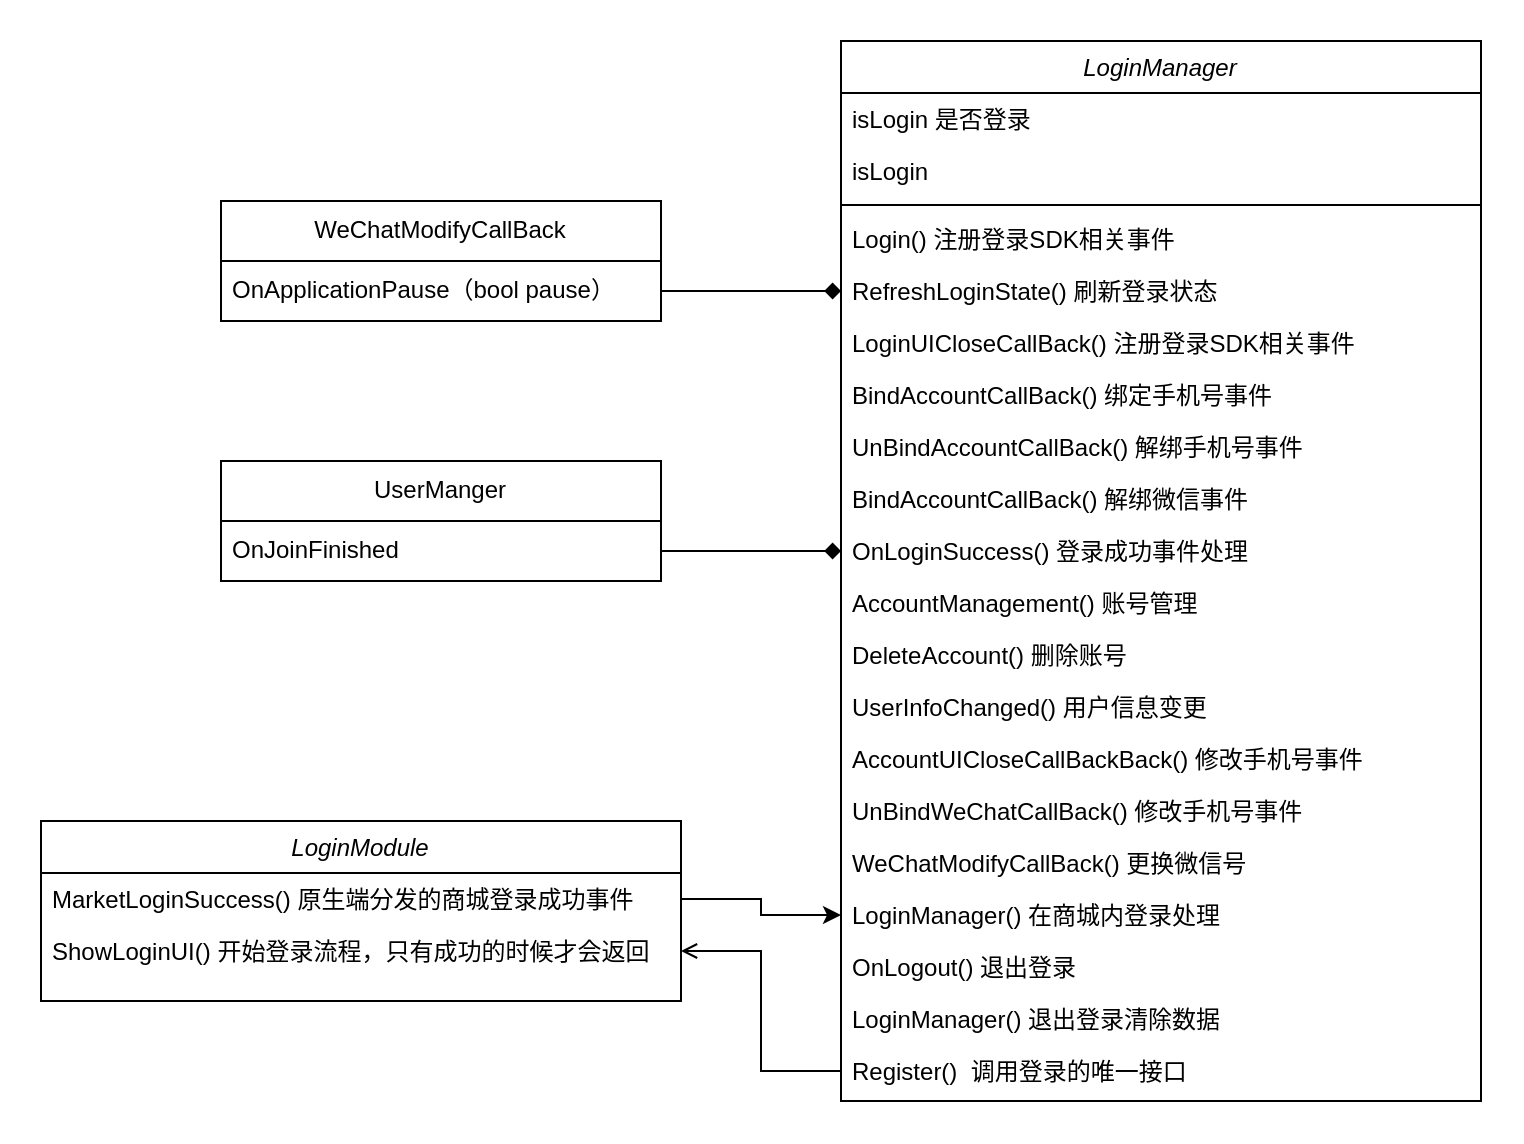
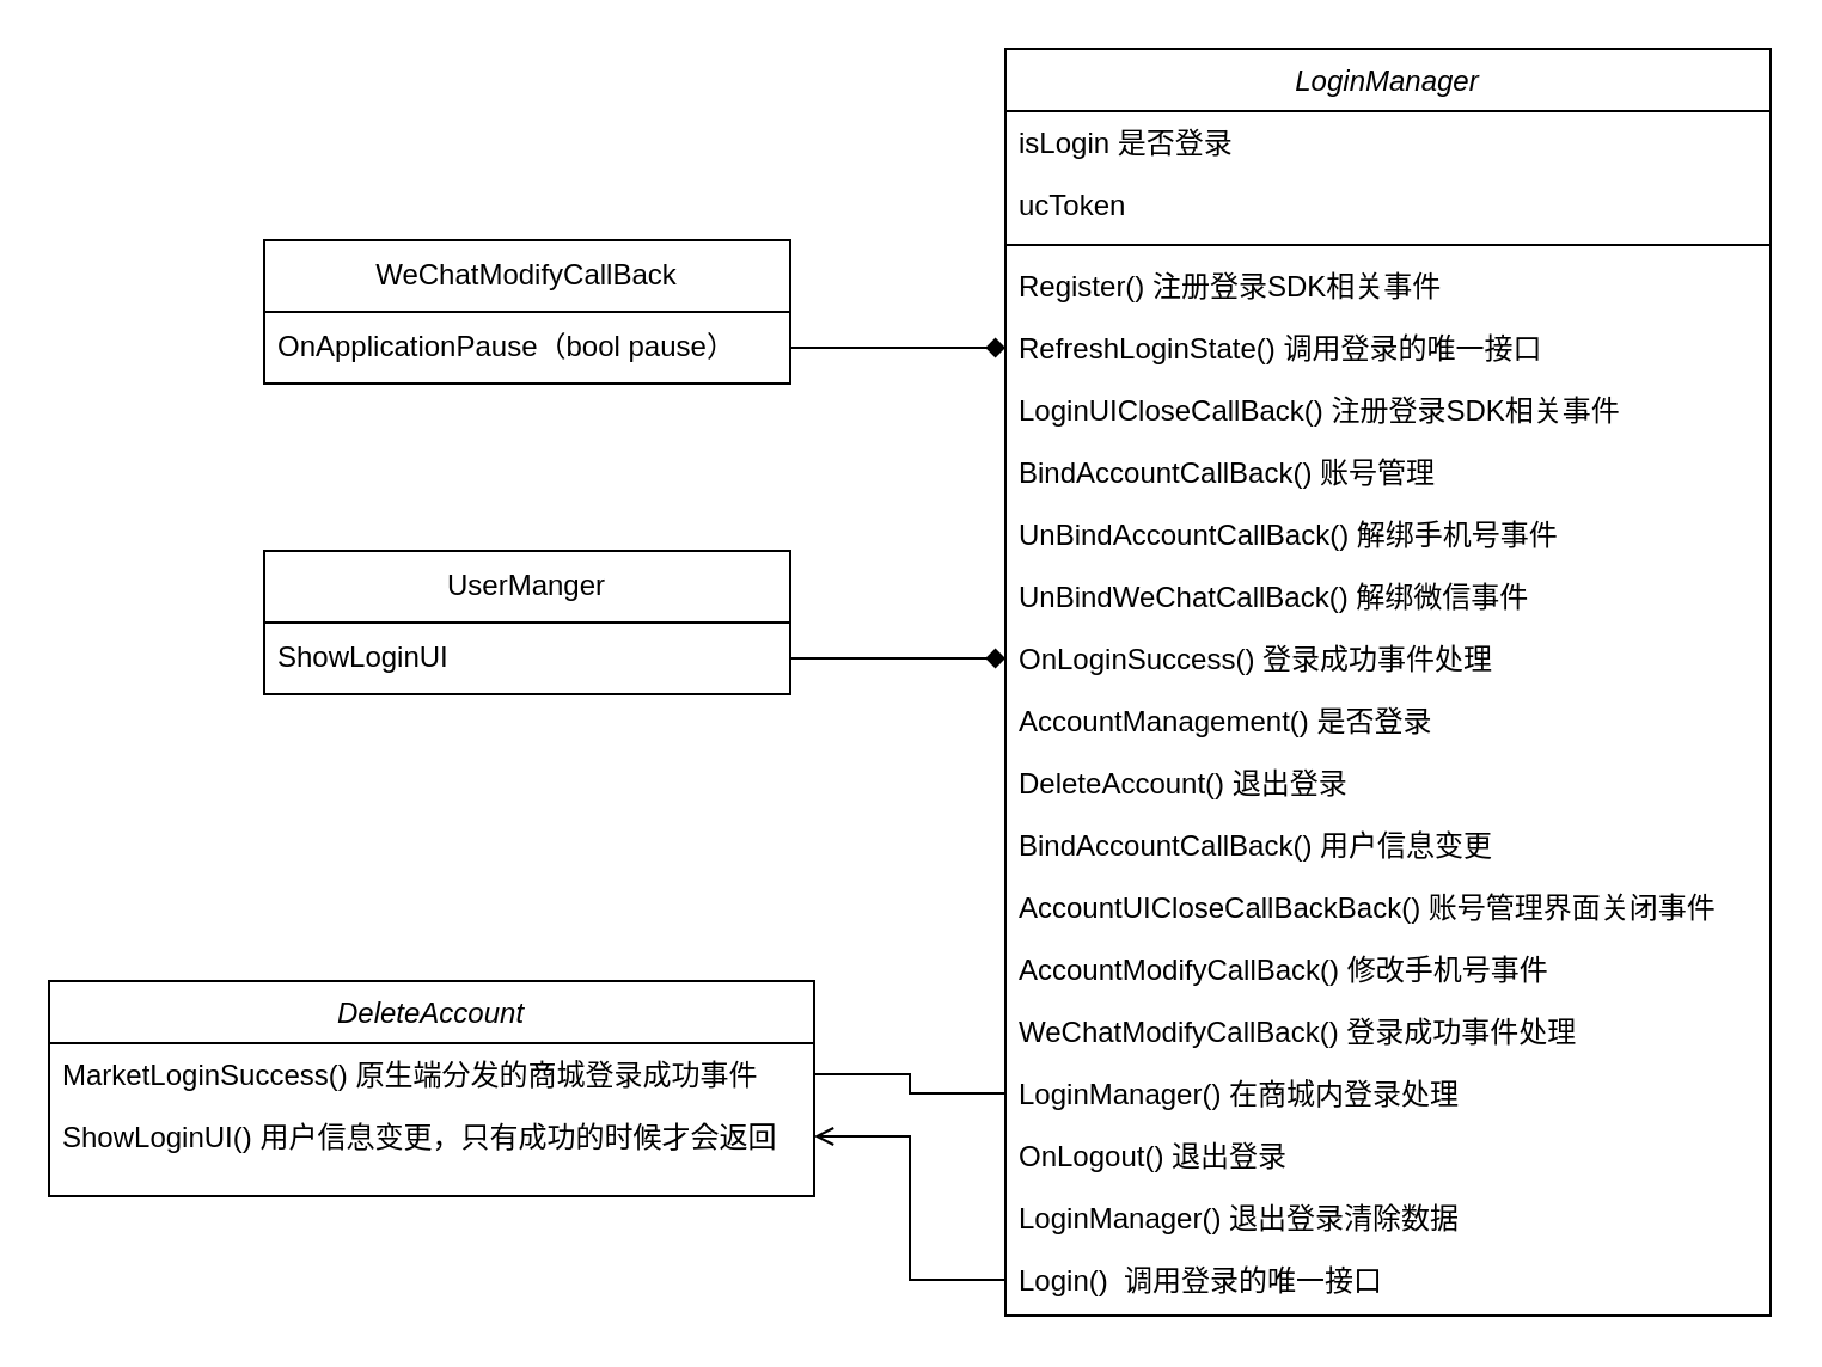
- <mxCell id="4" value="isLogin" style="text;align=left;verticalAlign=top;spacingLeft=4;spacingRight=4;overflow=hidden;rotatable=0;points=[[0,0.5],[1,0.5]];portConstraint=eastwest;rounded=0;shadow=0;html=0;" parent="2" vertex="1"><mxGeometry y="52" width="320" height="26" as="geometry" /></mxCell>
+ <mxCell id="4" value="ucToken" style="text;align=left;verticalAlign=top;spacingLeft=4;spacingRight=4;overflow=hidden;rotatable=0;points=[[0,0.5],[1,0.5]];portConstraint=eastwest;rounded=0;shadow=0;html=0;" parent="2" vertex="1"><mxGeometry y="52" width="320" height="26" as="geometry" /></mxCell>
- <mxCell id="6" value="Login() 注册登录SDK相关事件&#10;" style="text;align=left;verticalAlign=top;spacingLeft=4;spacingRight=4;overflow=hidden;rotatable=0;points=[[0,0.5],[1,0.5]];portConstraint=eastwest;" parent="2" vertex="1"><mxGeometry y="86" width="320" height="26" as="geometry" /></mxCell>
+ <mxCell id="6" value="Register() 注册登录SDK相关事件&#10;" style="text;align=left;verticalAlign=top;spacingLeft=4;spacingRight=4;overflow=hidden;rotatable=0;points=[[0,0.5],[1,0.5]];portConstraint=eastwest;" parent="2" vertex="1"><mxGeometry y="86" width="320" height="26" as="geometry" /></mxCell>
- <mxCell id="7" value="RefreshLoginState() 刷新登录状态&#10;" style="text;align=left;verticalAlign=top;spacingLeft=4;spacingRight=4;overflow=hidden;rotatable=0;points=[[0,0.5],[1,0.5]];portConstraint=eastwest;" vertex="1" parent="2"><mxGeometry y="112" width="320" height="26" as="geometry" /></mxCell>
+ <mxCell id="7" value="RefreshLoginState() 调用登录的唯一接口&#10;" style="text;align=left;verticalAlign=top;spacingLeft=4;spacingRight=4;overflow=hidden;rotatable=0;points=[[0,0.5],[1,0.5]];portConstraint=eastwest;" vertex="1" parent="2"><mxGeometry y="112" width="320" height="26" as="geometry" /></mxCell>
- <mxCell id="9" value="BindAccountCallBack() 绑定手机号事件" style="text;align=left;verticalAlign=top;spacingLeft=4;spacingRight=4;overflow=hidden;rotatable=0;points=[[0,0.5],[1,0.5]];portConstraint=eastwest;" vertex="1" parent="2"><mxGeometry y="164" width="320" height="26" as="geometry" /></mxCell>
+ <mxCell id="9" value="BindAccountCallBack() 账号管理" style="text;align=left;verticalAlign=top;spacingLeft=4;spacingRight=4;overflow=hidden;rotatable=0;points=[[0,0.5],[1,0.5]];portConstraint=eastwest;" vertex="1" parent="2"><mxGeometry y="164" width="320" height="26" as="geometry" /></mxCell>
- <mxCell id="11" value="BindAccountCallBack() 解绑微信事件" style="text;align=left;verticalAlign=top;spacingLeft=4;spacingRight=4;overflow=hidden;rotatable=0;points=[[0,0.5],[1,0.5]];portConstraint=eastwest;" vertex="1" parent="2"><mxGeometry y="216" width="320" height="26" as="geometry" /></mxCell>
+ <mxCell id="11" value="UnBindWeChatCallBack() 解绑微信事件" style="text;align=left;verticalAlign=top;spacingLeft=4;spacingRight=4;overflow=hidden;rotatable=0;points=[[0,0.5],[1,0.5]];portConstraint=eastwest;" vertex="1" parent="2"><mxGeometry y="216" width="320" height="26" as="geometry" /></mxCell>
- <mxCell id="32" value="OnJoinFinished" style="text;strokeColor=none;fillColor=none;align=left;verticalAlign=middle;spacingLeft=4;spacingRight=4;overflow=hidden;points=[[0,0.5],[1,0.5]];portConstraint=eastwest;rotatable=0;whiteSpace=wrap;html=1;labelBackgroundColor=none;" vertex="1" parent="31"><mxGeometry y="30" width="220" height="30" as="geometry" /></mxCell>
+ <mxCell id="32" value="ShowLoginUI" style="text;strokeColor=none;fillColor=none;align=left;verticalAlign=middle;spacingLeft=4;spacingRight=4;overflow=hidden;points=[[0,0.5],[1,0.5]];portConstraint=eastwest;rotatable=0;whiteSpace=wrap;html=1;labelBackgroundColor=none;" vertex="1" parent="31"><mxGeometry y="30" width="220" height="30" as="geometry" /></mxCell>
- <mxCell id="13" value="AccountManagement() 账号管理" style="text;align=left;verticalAlign=top;spacingLeft=4;spacingRight=4;overflow=hidden;rotatable=0;points=[[0,0.5],[1,0.5]];portConstraint=eastwest;" vertex="1" parent="2"><mxGeometry y="268" width="320" height="26" as="geometry" /></mxCell>
+ <mxCell id="13" value="AccountManagement() 是否登录" style="text;align=left;verticalAlign=top;spacingLeft=4;spacingRight=4;overflow=hidden;rotatable=0;points=[[0,0.5],[1,0.5]];portConstraint=eastwest;" vertex="1" parent="2"><mxGeometry y="268" width="320" height="26" as="geometry" /></mxCell>
- <mxCell id="14" value="DeleteAccount() 删除账号" style="text;align=left;verticalAlign=top;spacingLeft=4;spacingRight=4;overflow=hidden;rotatable=0;points=[[0,0.5],[1,0.5]];portConstraint=eastwest;" vertex="1" parent="2"><mxGeometry y="294" width="320" height="26" as="geometry" /></mxCell>
+ <mxCell id="14" value="DeleteAccount() 退出登录" style="text;align=left;verticalAlign=top;spacingLeft=4;spacingRight=4;overflow=hidden;rotatable=0;points=[[0,0.5],[1,0.5]];portConstraint=eastwest;" vertex="1" parent="2"><mxGeometry y="294" width="320" height="26" as="geometry" /></mxCell>
- <mxCell id="15" value="UserInfoChanged() 用户信息变更" style="text;align=left;verticalAlign=top;spacingLeft=4;spacingRight=4;overflow=hidden;rotatable=0;points=[[0,0.5],[1,0.5]];portConstraint=eastwest;" vertex="1" parent="2"><mxGeometry y="320" width="320" height="26" as="geometry" /></mxCell>
+ <mxCell id="15" value="BindAccountCallBack() 用户信息变更" style="text;align=left;verticalAlign=top;spacingLeft=4;spacingRight=4;overflow=hidden;rotatable=0;points=[[0,0.5],[1,0.5]];portConstraint=eastwest;" vertex="1" parent="2"><mxGeometry y="320" width="320" height="26" as="geometry" /></mxCell>
- <mxCell id="16" value="AccountUICloseCallBackBack() 修改手机号事件" style="text;align=left;verticalAlign=top;spacingLeft=4;spacingRight=4;overflow=hidden;rotatable=0;points=[[0,0.5],[1,0.5]];portConstraint=eastwest;" vertex="1" parent="2"><mxGeometry y="346" width="320" height="26" as="geometry" /></mxCell>
+ <mxCell id="16" value="AccountUICloseCallBackBack() 账号管理界面关闭事件" style="text;align=left;verticalAlign=top;spacingLeft=4;spacingRight=4;overflow=hidden;rotatable=0;points=[[0,0.5],[1,0.5]];portConstraint=eastwest;" vertex="1" parent="2"><mxGeometry y="346" width="320" height="26" as="geometry" /></mxCell>
- <mxCell id="17" value="UnBindWeChatCallBack() 修改手机号事件" style="text;align=left;verticalAlign=top;spacingLeft=4;spacingRight=4;overflow=hidden;rotatable=0;points=[[0,0.5],[1,0.5]];portConstraint=eastwest;" vertex="1" parent="2"><mxGeometry y="372" width="320" height="26" as="geometry" /></mxCell>
+ <mxCell id="17" value="AccountModifyCallBack() 修改手机号事件" style="text;align=left;verticalAlign=top;spacingLeft=4;spacingRight=4;overflow=hidden;rotatable=0;points=[[0,0.5],[1,0.5]];portConstraint=eastwest;" vertex="1" parent="2"><mxGeometry y="372" width="320" height="26" as="geometry" /></mxCell>
- <mxCell id="26" value="LoginModule" style="swimlane;fontStyle=2;align=center;verticalAlign=top;childLayout=stackLayout;horizontal=1;startSize=26;horizontalStack=0;resizeParent=1;resizeLast=0;collapsible=1;marginBottom=0;rounded=0;shadow=0;strokeWidth=1;" vertex="1" parent="1"><mxGeometry x="20" y="410" width="320" height="90" as="geometry"><mxRectangle x="230" y="140" width="160" height="26" as="alternateBounds" /></mxGeometry></mxCell>
+ <mxCell id="26" value="DeleteAccount" style="swimlane;fontStyle=2;align=center;verticalAlign=top;childLayout=stackLayout;horizontal=1;startSize=26;horizontalStack=0;resizeParent=1;resizeLast=0;collapsible=1;marginBottom=0;rounded=0;shadow=0;strokeWidth=1;" vertex="1" parent="1"><mxGeometry x="20" y="410" width="320" height="90" as="geometry"><mxRectangle x="230" y="140" width="160" height="26" as="alternateBounds" /></mxGeometry></mxCell>
- <mxCell id="18" value="WeChatModifyCallBack() 更换微信号" style="text;align=left;verticalAlign=top;spacingLeft=4;spacingRight=4;overflow=hidden;rotatable=0;points=[[0,0.5],[1,0.5]];portConstraint=eastwest;" vertex="1" parent="2"><mxGeometry y="398" width="320" height="26" as="geometry" /></mxCell>
+ <mxCell id="18" value="WeChatModifyCallBack() 登录成功事件处理" style="text;align=left;verticalAlign=top;spacingLeft=4;spacingRight=4;overflow=hidden;rotatable=0;points=[[0,0.5],[1,0.5]];portConstraint=eastwest;" vertex="1" parent="2"><mxGeometry y="398" width="320" height="26" as="geometry" /></mxCell>
- <mxCell id="30" style="edgeStyle=orthogonalEdgeStyle;rounded=0;orthogonalLoop=1;jettySize=auto;html=1;entryX=0;entryY=0.5;entryDx=0;entryDy=0;" edge="1" parent="1" source="27" target="19"><mxGeometry relative="1" as="geometry" /></mxCell>
+ <mxCell id="30" style="edgeStyle=orthogonalEdgeStyle;rounded=0;orthogonalLoop=1;jettySize=auto;html=1;entryX=0;entryY=0.5;entryDx=0;entryDy=0;endArrow=none;" edge="1" parent="1" source="27" target="19"><mxGeometry relative="1" as="geometry" /></mxCell>
- <mxCell id="28" value="ShowLoginUI() 开始登录流程，只有成功的时候才会返回" style="text;align=left;verticalAlign=top;spacingLeft=4;spacingRight=4;overflow=hidden;rotatable=0;points=[[0,0.5],[1,0.5]];portConstraint=eastwest;" vertex="1" parent="26"><mxGeometry y="52" width="320" height="26" as="geometry" /></mxCell>
+ <mxCell id="28" value="ShowLoginUI() 用户信息变更，只有成功的时候才会返回" style="text;align=left;verticalAlign=top;spacingLeft=4;spacingRight=4;overflow=hidden;rotatable=0;points=[[0,0.5],[1,0.5]];portConstraint=eastwest;" vertex="1" parent="26"><mxGeometry y="52" width="320" height="26" as="geometry" /></mxCell>
- <mxCell id="22" value="Register()  调用登录的唯一接口" style="text;align=left;verticalAlign=top;spacingLeft=4;spacingRight=4;overflow=hidden;rotatable=0;points=[[0,0.5],[1,0.5]];portConstraint=eastwest;" vertex="1" parent="2"><mxGeometry y="502" width="320" height="26" as="geometry" /></mxCell>
+ <mxCell id="22" value="Login()  调用登录的唯一接口" style="text;align=left;verticalAlign=top;spacingLeft=4;spacingRight=4;overflow=hidden;rotatable=0;points=[[0,0.5],[1,0.5]];portConstraint=eastwest;" vertex="1" parent="2"><mxGeometry y="502" width="320" height="26" as="geometry" /></mxCell>
